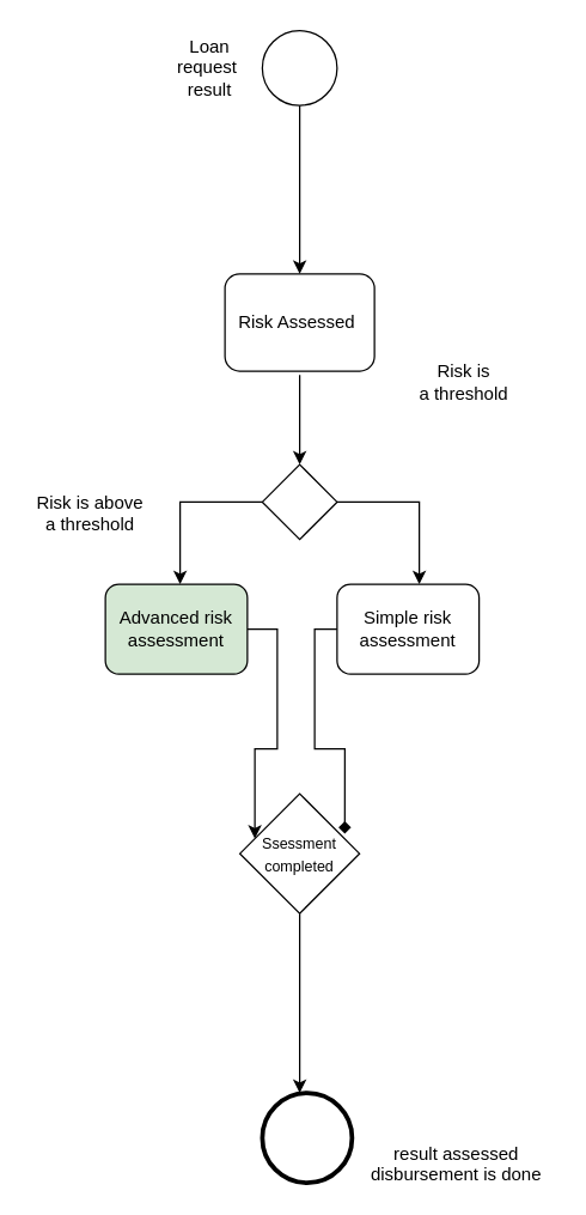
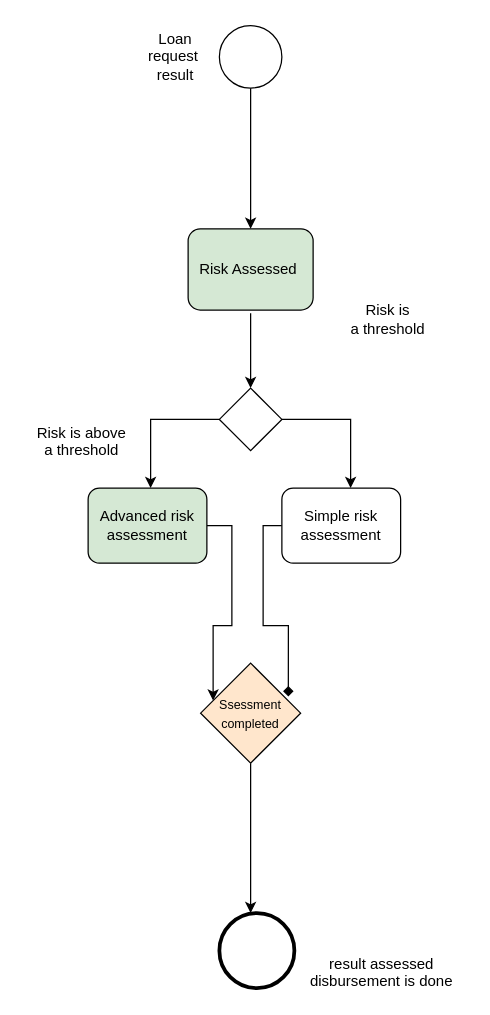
- <mxCell id="4" value="Risk Assessed&amp;nbsp;" style="rounded=1;whiteSpace=wrap;html=1;strokeWidth=1;" vertex="1" parent="1"><mxGeometry x="150" y="182.5" width="100" height="65" as="geometry" /></mxCell>
+ <mxCell id="4" value="Risk Assessed&amp;nbsp;" style="rounded=1;whiteSpace=wrap;html=1;strokeWidth=1;fillColor=#d5e8d4;" vertex="1" parent="1"><mxGeometry x="150" y="182.5" width="100" height="65" as="geometry" /></mxCell>
- <mxCell id="10" value="&lt;div&gt;Risk is above a threshold&lt;/div&gt;&lt;div&gt;&lt;br&gt;&lt;/div&gt;" style="text;html=1;strokeColor=none;fillColor=none;align=center;verticalAlign=middle;whiteSpace=wrap;rounded=0;" vertex="1" parent="1"><mxGeometry x="20" y="340" width="80" height="20" as="geometry" /></mxCell>
+ <mxCell id="10" value="&lt;div&gt;Risk is above a threshold&lt;/div&gt;&lt;div&gt;&lt;br&gt;&lt;/div&gt;" style="text;html=1;strokeColor=none;fillColor=none;align=center;verticalAlign=middle;whiteSpace=wrap;rounded=0;" vertex="1" parent="1"><mxGeometry x="25" y="350" width="80" height="20" as="geometry" /></mxCell>
- <mxCell id="17" value="&lt;font style=&quot;font-size: 10px&quot;&gt;Ssessment&lt;br&gt;completed&lt;br&gt;&lt;/font&gt;" style="rhombus;whiteSpace=wrap;html=1;strokeWidth=1;" vertex="1" parent="1"><mxGeometry x="160" y="530" width="80" height="80" as="geometry" /></mxCell>
+ <mxCell id="17" value="&lt;font style=&quot;font-size: 10px&quot;&gt;Ssessment&lt;br&gt;completed&lt;br&gt;&lt;/font&gt;" style="rhombus;whiteSpace=wrap;html=1;strokeWidth=1;fillColor=#ffe6cc;" vertex="1" parent="1"><mxGeometry x="160" y="530" width="80" height="80" as="geometry" /></mxCell>
